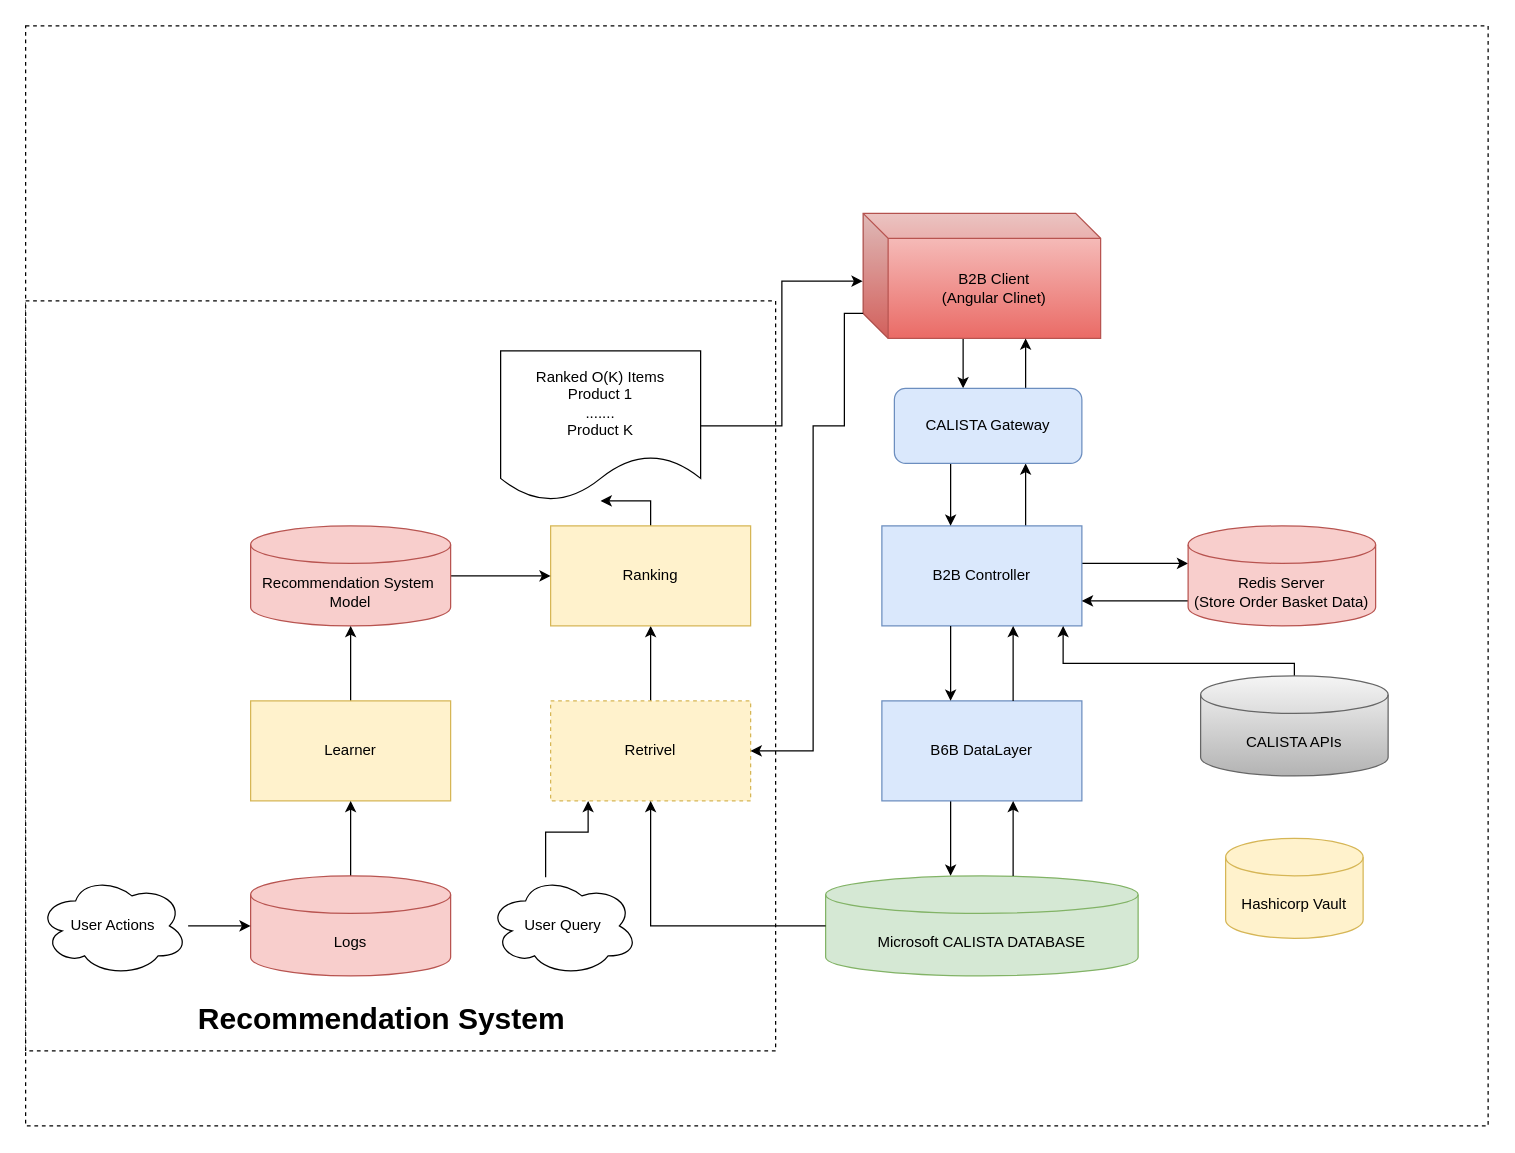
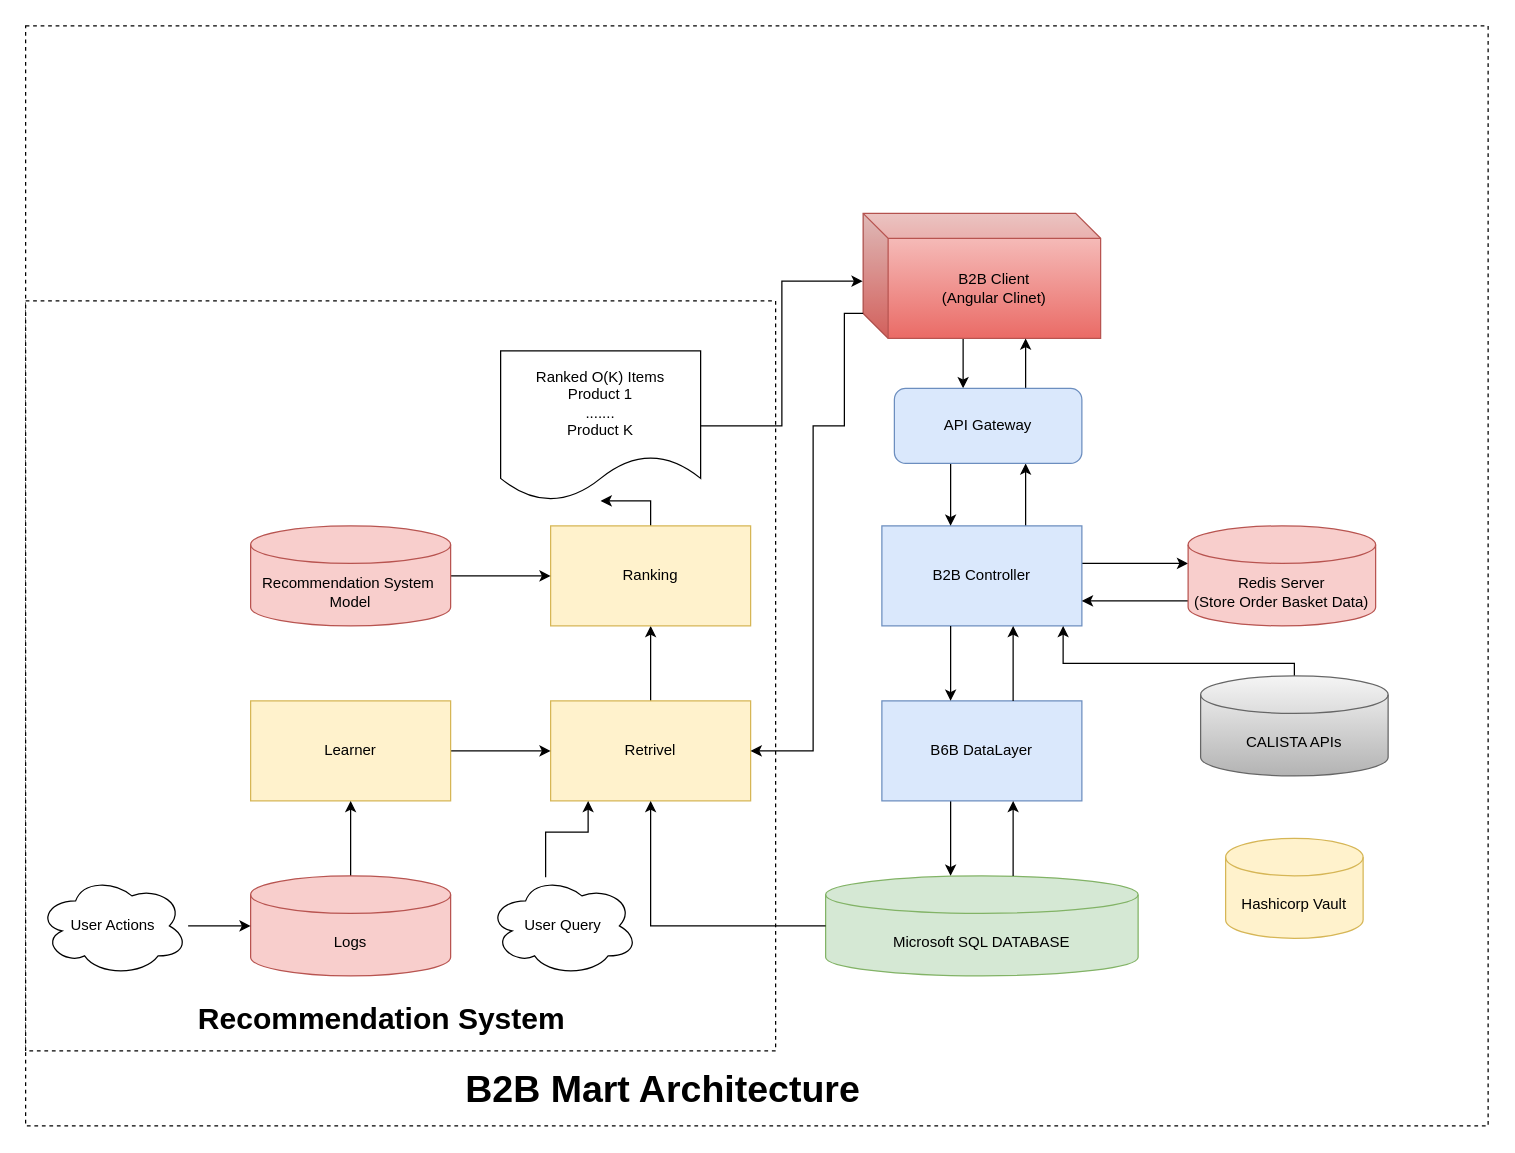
- <mxCell id="41" value="CALISTA Gateway" style="rounded=1;whiteSpace=wrap;html=1;fillColor=#dae8fc;strokeColor=#6c8ebf;" parent="1" vertex="1"><mxGeometry x="715" y="310" width="150" height="60" as="geometry" /></mxCell>
+ <mxCell id="41" value="API Gateway" style="rounded=1;whiteSpace=wrap;html=1;fillColor=#dae8fc;strokeColor=#6c8ebf;" parent="1" vertex="1"><mxGeometry x="715" y="310" width="150" height="60" as="geometry" /></mxCell>
- <mxCell id="24" value="" style="edgeStyle=orthogonalEdgeStyle;rounded=0;orthogonalLoop=1;jettySize=auto;html=1;" parent="1" source="25" target="22" edge="1"><mxGeometry relative="1" as="geometry" /></mxCell>
+ <mxCell id="24" value="" style="edgeStyle=orthogonalEdgeStyle;rounded=0;orthogonalLoop=1;jettySize=auto;html=1;" parent="1" source="25" target="18" edge="1"><mxGeometry relative="1" as="geometry" /></mxCell>
- <mxCell id="18" value="Retrivel" style="rounded=0;whiteSpace=wrap;html=1;fillColor=#fff2cc;strokeColor=#d6b656;dashed=1;" parent="1" vertex="1"><mxGeometry x="440" y="560" width="160" height="80" as="geometry" /></mxCell>
+ <mxCell id="18" value="Retrivel" style="rounded=0;whiteSpace=wrap;html=1;fillColor=#fff2cc;strokeColor=#d6b656;" parent="1" vertex="1"><mxGeometry x="440" y="560" width="160" height="80" as="geometry" /></mxCell>
- <mxCell id="7" value="Microsoft CALISTA DATABASE" style="shape=cylinder3;whiteSpace=wrap;html=1;boundedLbl=1;backgroundOutline=1;size=15;fillColor=#d5e8d4;strokeColor=#82b366;" parent="1" vertex="1"><mxGeometry x="660" y="700" width="250" height="80" as="geometry" /></mxCell>
+ <mxCell id="7" value="Microsoft SQL DATABASE" style="shape=cylinder3;whiteSpace=wrap;html=1;boundedLbl=1;backgroundOutline=1;size=15;fillColor=#d5e8d4;strokeColor=#82b366;" parent="1" vertex="1"><mxGeometry x="660" y="700" width="250" height="80" as="geometry" /></mxCell>
+ <mxCell id="39" value="&lt;font size=&quot;1&quot; style=&quot;&quot;&gt;&lt;b style=&quot;font-size: 30px;&quot;&gt;B2B Mart Architecture&lt;/b&gt;&lt;/font&gt;" style="text;html=1;strokeColor=none;fillColor=none;align=center;verticalAlign=middle;whiteSpace=wrap;rounded=0;dashed=1;" parent="1" vertex="1"><mxGeometry x="250" y="850" width="560" height="40" as="geometry" /></mxCell>
